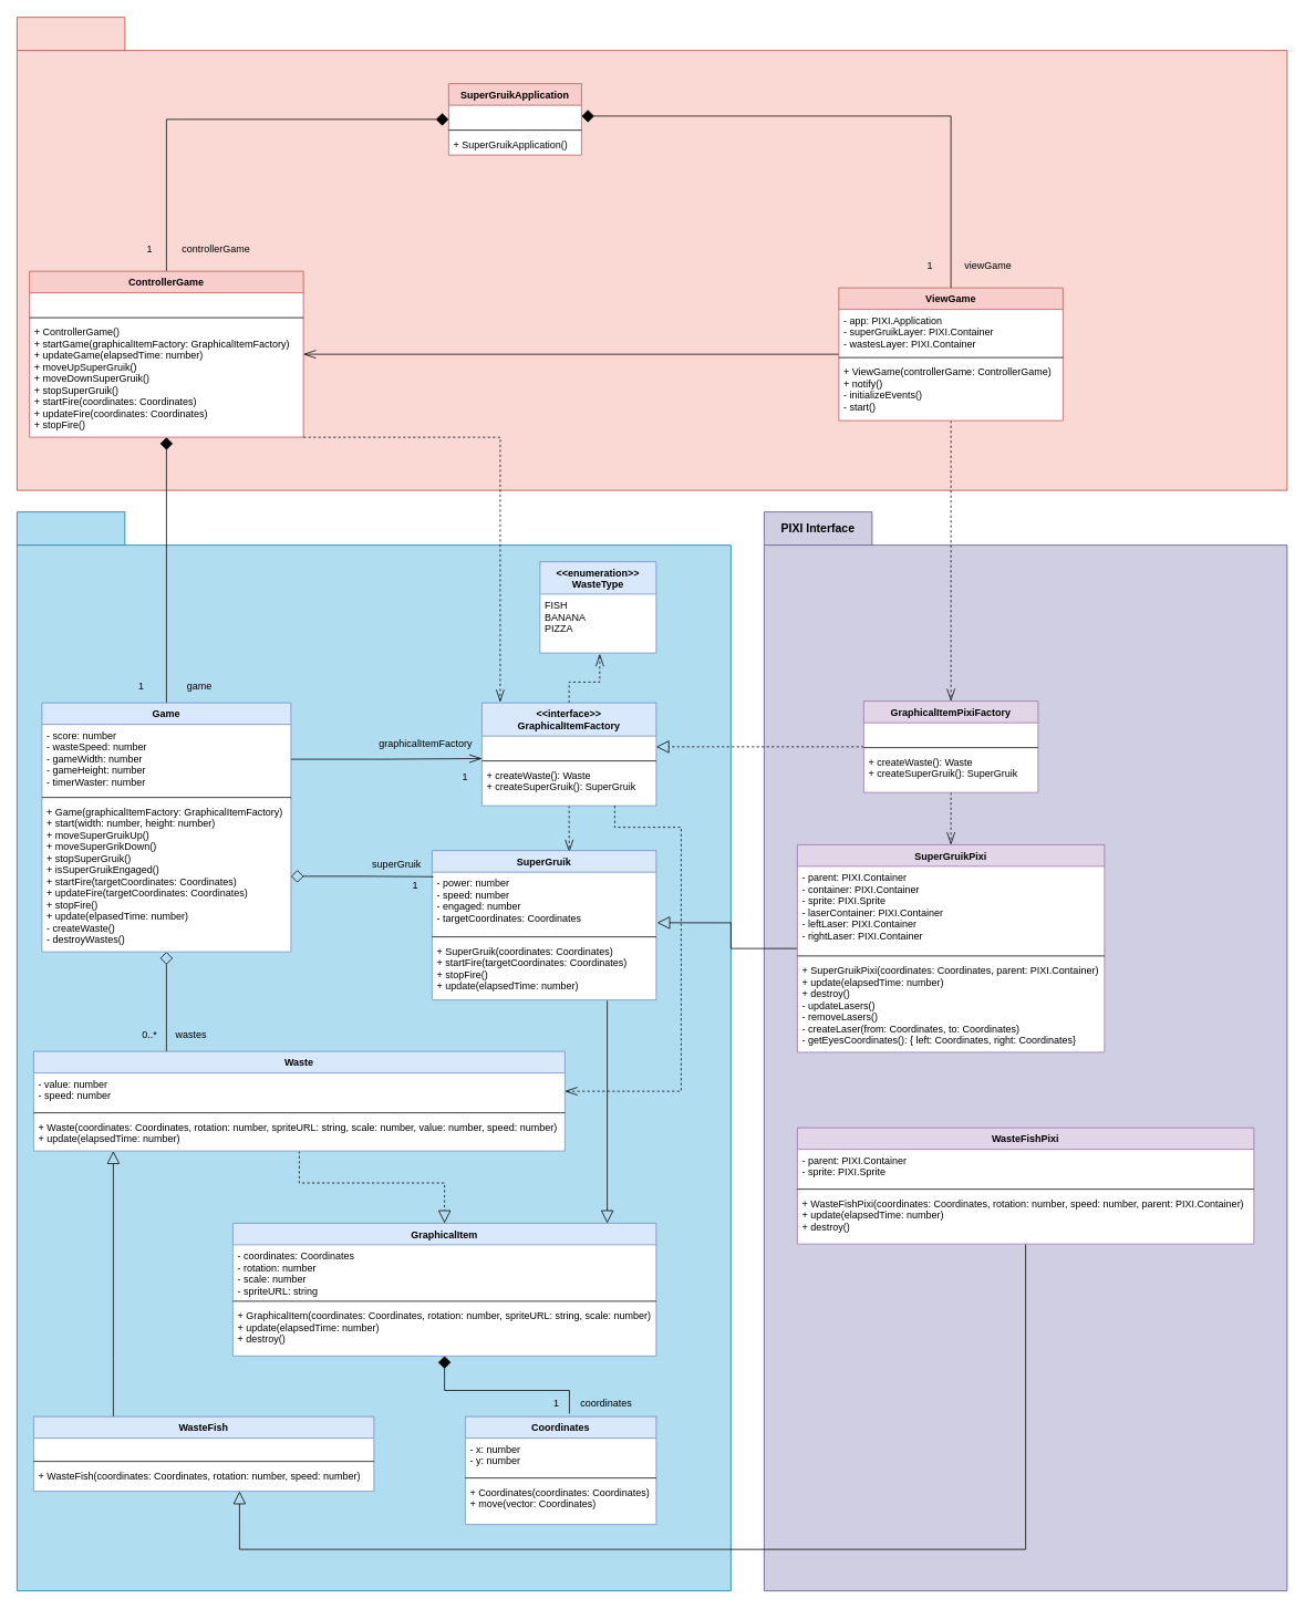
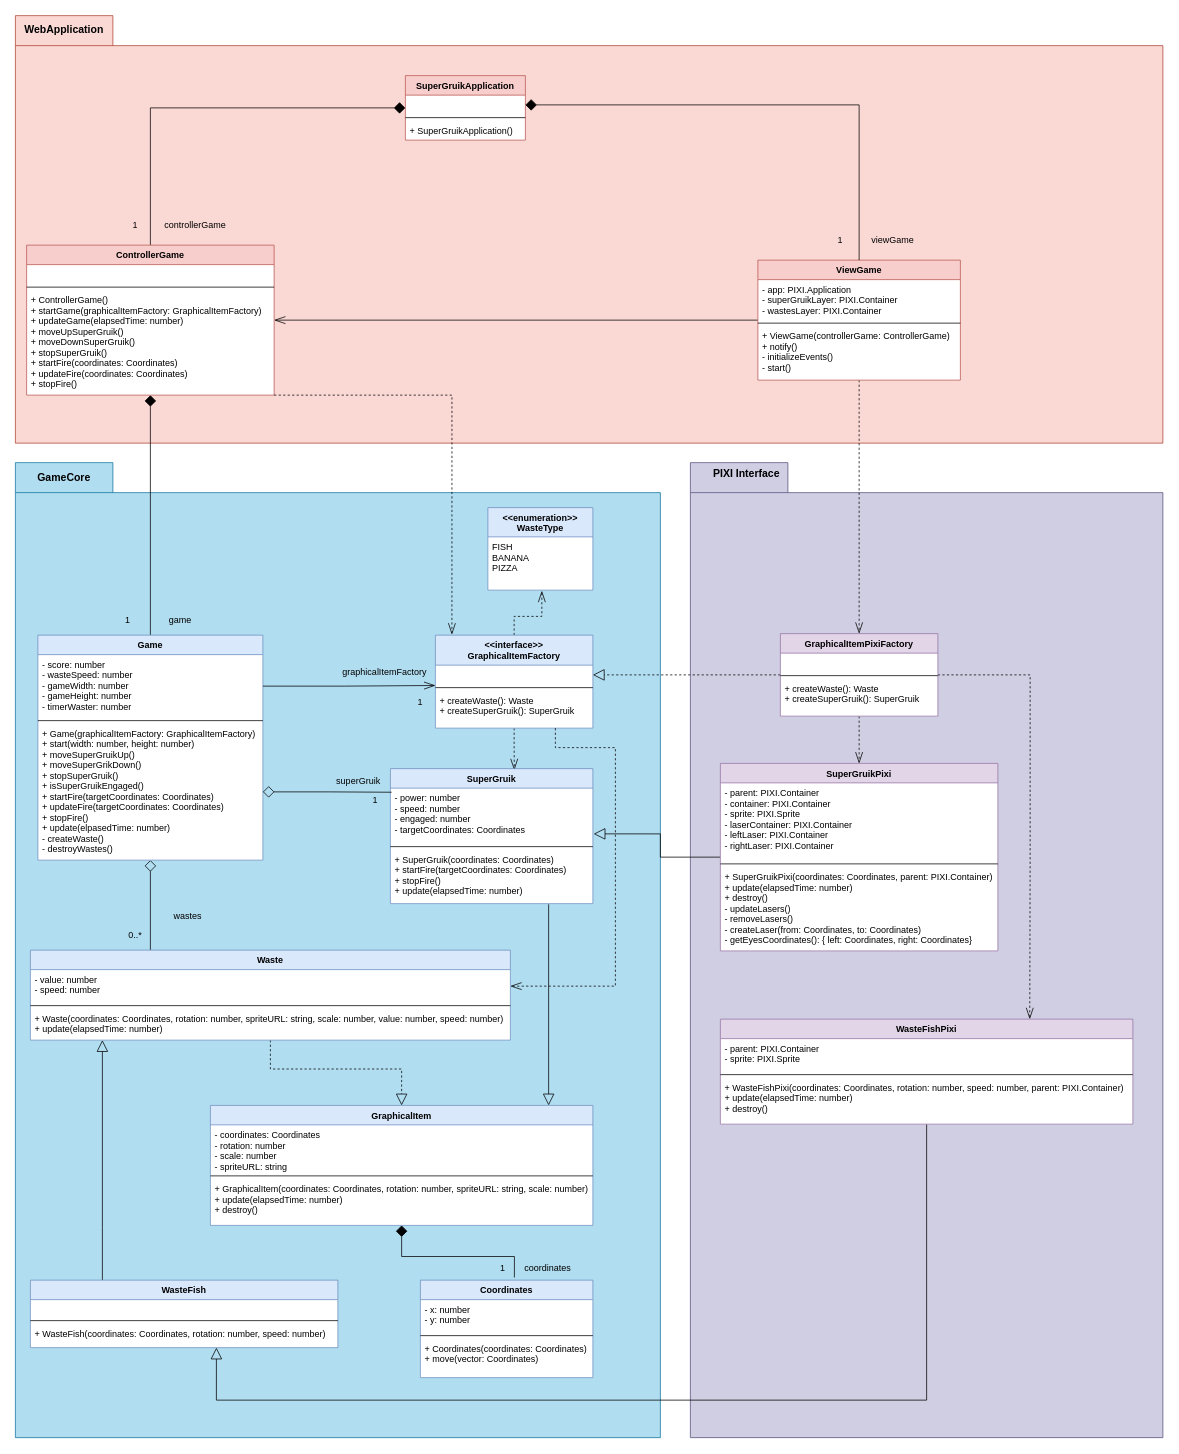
+ <mxCell id="94" value="WebApplication" style="text;html=1;strokeColor=none;fillColor=none;align=center;verticalAlign=middle;whiteSpace=wrap;rounded=0;fontStyle=1;fontSize=14;" vertex="1" parent="1"><mxGeometry x="30" y="29" width="110" height="20" as="geometry" /></mxCell>
+ <mxCell id="95" value="GameCore" style="text;html=1;strokeColor=none;fillColor=none;align=center;verticalAlign=middle;whiteSpace=wrap;rounded=0;fontStyle=1;fontSize=14;" vertex="1" parent="1"><mxGeometry x="30" y="626" width="110" height="20" as="geometry" /></mxCell>
- <mxCell id="96" value="PIXI Interface" style="text;html=1;strokeColor=none;fillColor=none;align=center;verticalAlign=middle;whiteSpace=wrap;rounded=0;fontStyle=1;fontSize=14;" vertex="1" parent="1"><mxGeometry x="930" y="626" width="110" height="20" as="geometry" /></mxCell>
+ <mxCell id="96" value="PIXI Interface" style="text;html=1;strokeColor=none;fillColor=none;align=center;verticalAlign=middle;whiteSpace=wrap;rounded=0;fontStyle=1;fontSize=14;" vertex="1" parent="1"><mxGeometry x="940" y="621" width="110" height="20" as="geometry" /></mxCell>
+ <mxCell id="23" style="edgeStyle=orthogonalEdgeStyle;rounded=0;orthogonalLoop=1;jettySize=auto;html=1;entryX=0.75;entryY=0;entryDx=0;entryDy=0;dashed=1;startArrow=none;startFill=0;startSize=13;endArrow=openThin;endFill=0;endSize=13;" edge="1" parent="1" source="24" target="29"><mxGeometry relative="1" as="geometry"><Array as="points"><mxPoint x="1373" y="899" /><mxPoint x="1373" y="1151" /></Array></mxGeometry></mxCell>
- <mxCell id="81" value="wastes" style="text;html=1;strokeColor=none;fillColor=none;align=center;verticalAlign=middle;whiteSpace=wrap;rounded=0;" vertex="1" parent="1"><mxGeometry x="200" y="1236" width="60" height="20" as="geometry" /></mxCell>
+ <mxCell id="81" value="wastes" style="text;html=1;strokeColor=none;fillColor=none;align=center;verticalAlign=middle;whiteSpace=wrap;rounded=0;" vertex="1" parent="1"><mxGeometry x="220" y="1211" width="60" height="20" as="geometry" /></mxCell>
